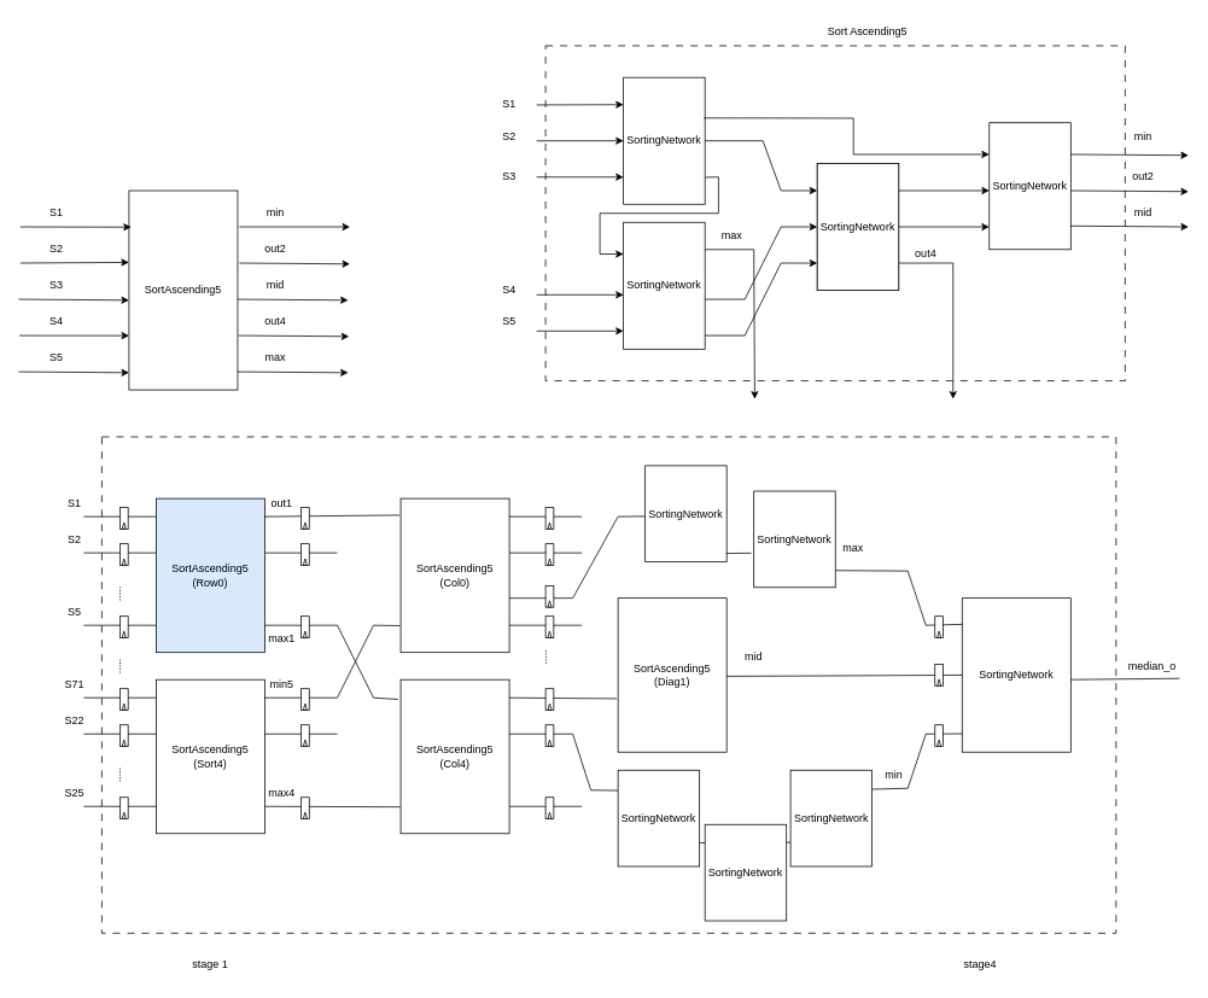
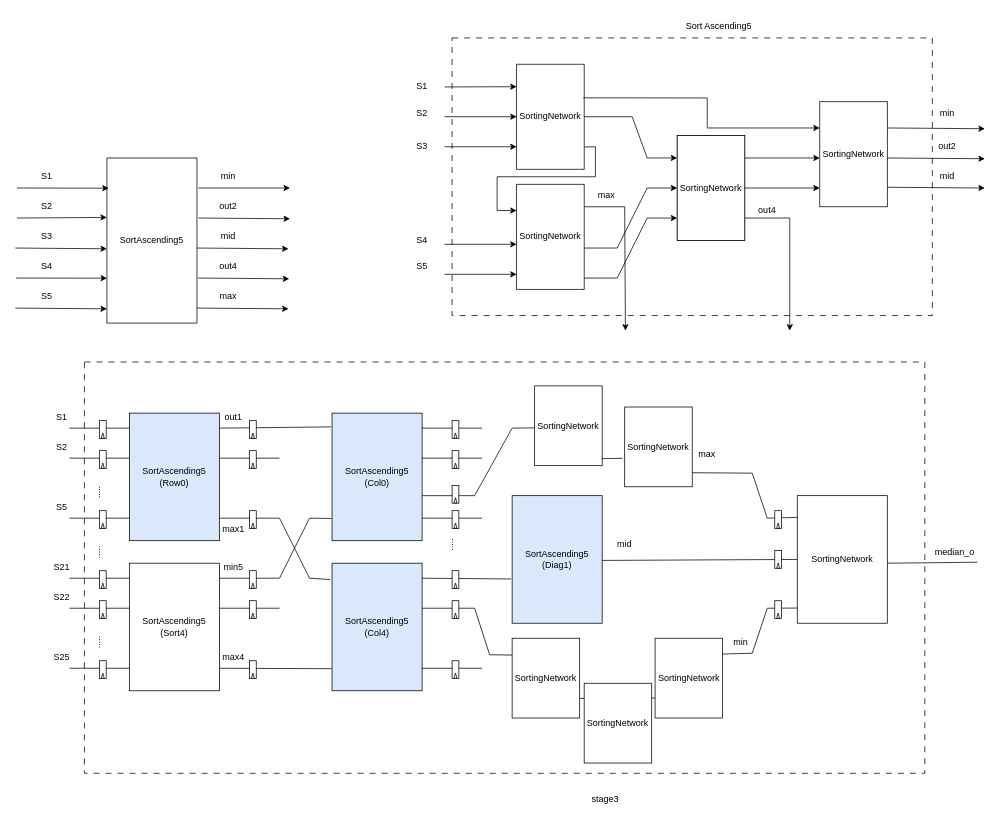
- <mxCell id="70" value="SortAscending5 (Col0)" style="rounded=0;whiteSpace=wrap;html=1;" parent="1" vertex="1"><mxGeometry x="442" y="550" width="120" height="170" as="geometry" /></mxCell>
+ <mxCell id="70" value="SortAscending5 (Col0)" style="rounded=0;whiteSpace=wrap;html=1;fillColor=#dae8fc;" parent="1" vertex="1"><mxGeometry x="442" y="550" width="120" height="170" as="geometry" /></mxCell>
- <mxCell id="96" value="SortAscending5 (Diag1)" style="rounded=0;whiteSpace=wrap;html=1;" parent="1" vertex="1"><mxGeometry x="682" y="660" width="120" height="170" as="geometry" /></mxCell>
+ <mxCell id="96" value="SortAscending5 (Diag1)" style="rounded=0;whiteSpace=wrap;html=1;fillColor=#dae8fc;" parent="1" vertex="1"><mxGeometry x="682" y="660" width="120" height="170" as="geometry" /></mxCell>
- <mxCell id="35" value="S71" style="text;html=1;align=center;verticalAlign=middle;whiteSpace=wrap;rounded=0;" parent="1" vertex="1"><mxGeometry x="52" y="740" width="60" height="30" as="geometry" /></mxCell>
+ <mxCell id="35" value="S21" style="text;html=1;align=center;verticalAlign=middle;whiteSpace=wrap;rounded=0;" parent="1" vertex="1"><mxGeometry x="52" y="740" width="60" height="30" as="geometry" /></mxCell>
- <mxCell id="71" value="SortAscending5 (Col4)" style="rounded=0;whiteSpace=wrap;html=1;" parent="1" vertex="1"><mxGeometry x="442" y="750" width="120" height="170" as="geometry" /></mxCell>
+ <mxCell id="71" value="SortAscending5 (Col4)" style="rounded=0;whiteSpace=wrap;html=1;fillColor=#dae8fc;" parent="1" vertex="1"><mxGeometry x="442" y="750" width="120" height="170" as="geometry" /></mxCell>
- <mxCell id="180" value="stage 1" style="text;html=1;align=center;verticalAlign=middle;whiteSpace=wrap;rounded=0;" parent="1" vertex="1"><mxGeometry x="202" y="1050" width="60" height="30" as="geometry" /></mxCell>
+ <mxCell id="181" value="stage3&amp;nbsp;" style="text;html=1;align=center;verticalAlign=middle;whiteSpace=wrap;rounded=0;" parent="1" vertex="1"><mxGeometry x="778" y="1050" width="60" height="30" as="geometry" /></mxCell>
- <mxCell id="182" value="stage4" style="text;html=1;align=center;verticalAlign=middle;whiteSpace=wrap;rounded=0;" parent="1" vertex="1"><mxGeometry x="1052" y="1050" width="60" height="30" as="geometry" /></mxCell>
